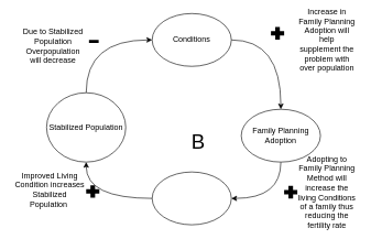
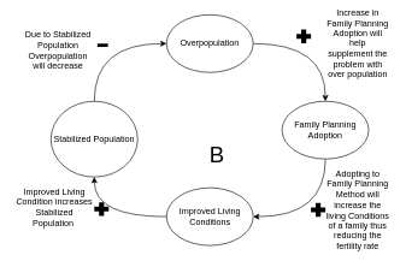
- <mxCell id="10" value="Conditions" style="text;html=1;strokeColor=none;fillColor=none;align=center;verticalAlign=middle;whiteSpace=wrap;rounded=0;" vertex="1" parent="1"><mxGeometry x="240" y="45" width="100" height="30" as="geometry" /></mxCell>
+ <mxCell id="10" value="Overpopulation" style="text;html=1;strokeColor=none;fillColor=none;align=center;verticalAlign=middle;whiteSpace=wrap;rounded=0;" vertex="1" parent="1"><mxGeometry x="240" y="45" width="100" height="30" as="geometry" /></mxCell>
- <mxCell id="9" value="Family Planning Adoption" style="ellipse;whiteSpace=wrap;html=1;" vertex="1" parent="1"><mxGeometry x="365" y="165" width="120" height="80" as="geometry" /></mxCell>
+ <mxCell id="9" value="Family Planning Adoption" style="ellipse;whiteSpace=wrap;html=1;" vertex="1" parent="1"><mxGeometry x="390" y="140" width="120" height="80" as="geometry" /></mxCell>
+ <mxCell id="13" value="Improved Living Conditions" style="text;html=1;strokeColor=none;fillColor=none;align=center;verticalAlign=middle;whiteSpace=wrap;rounded=0;" vertex="1" parent="1"><mxGeometry x="242.5" y="285" width="95" height="30" as="geometry" /></mxCell>
